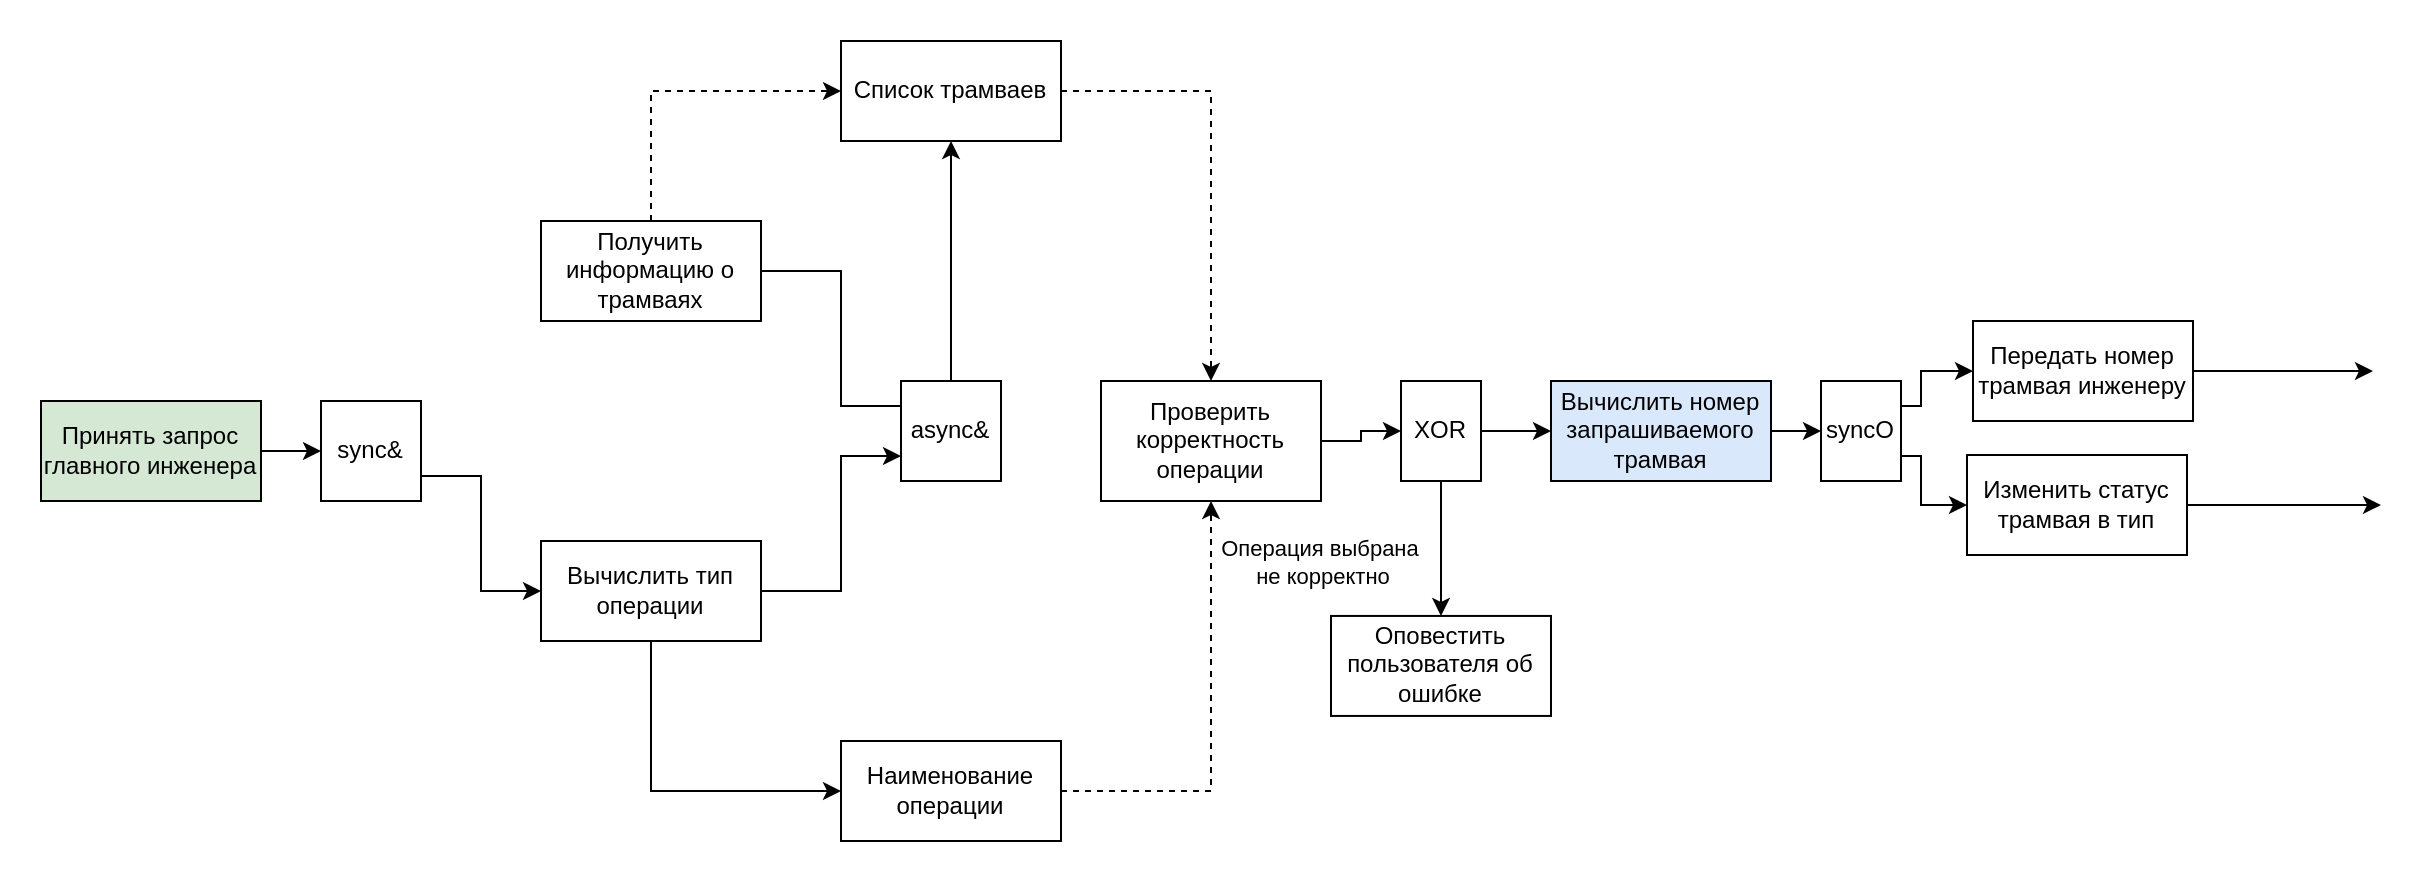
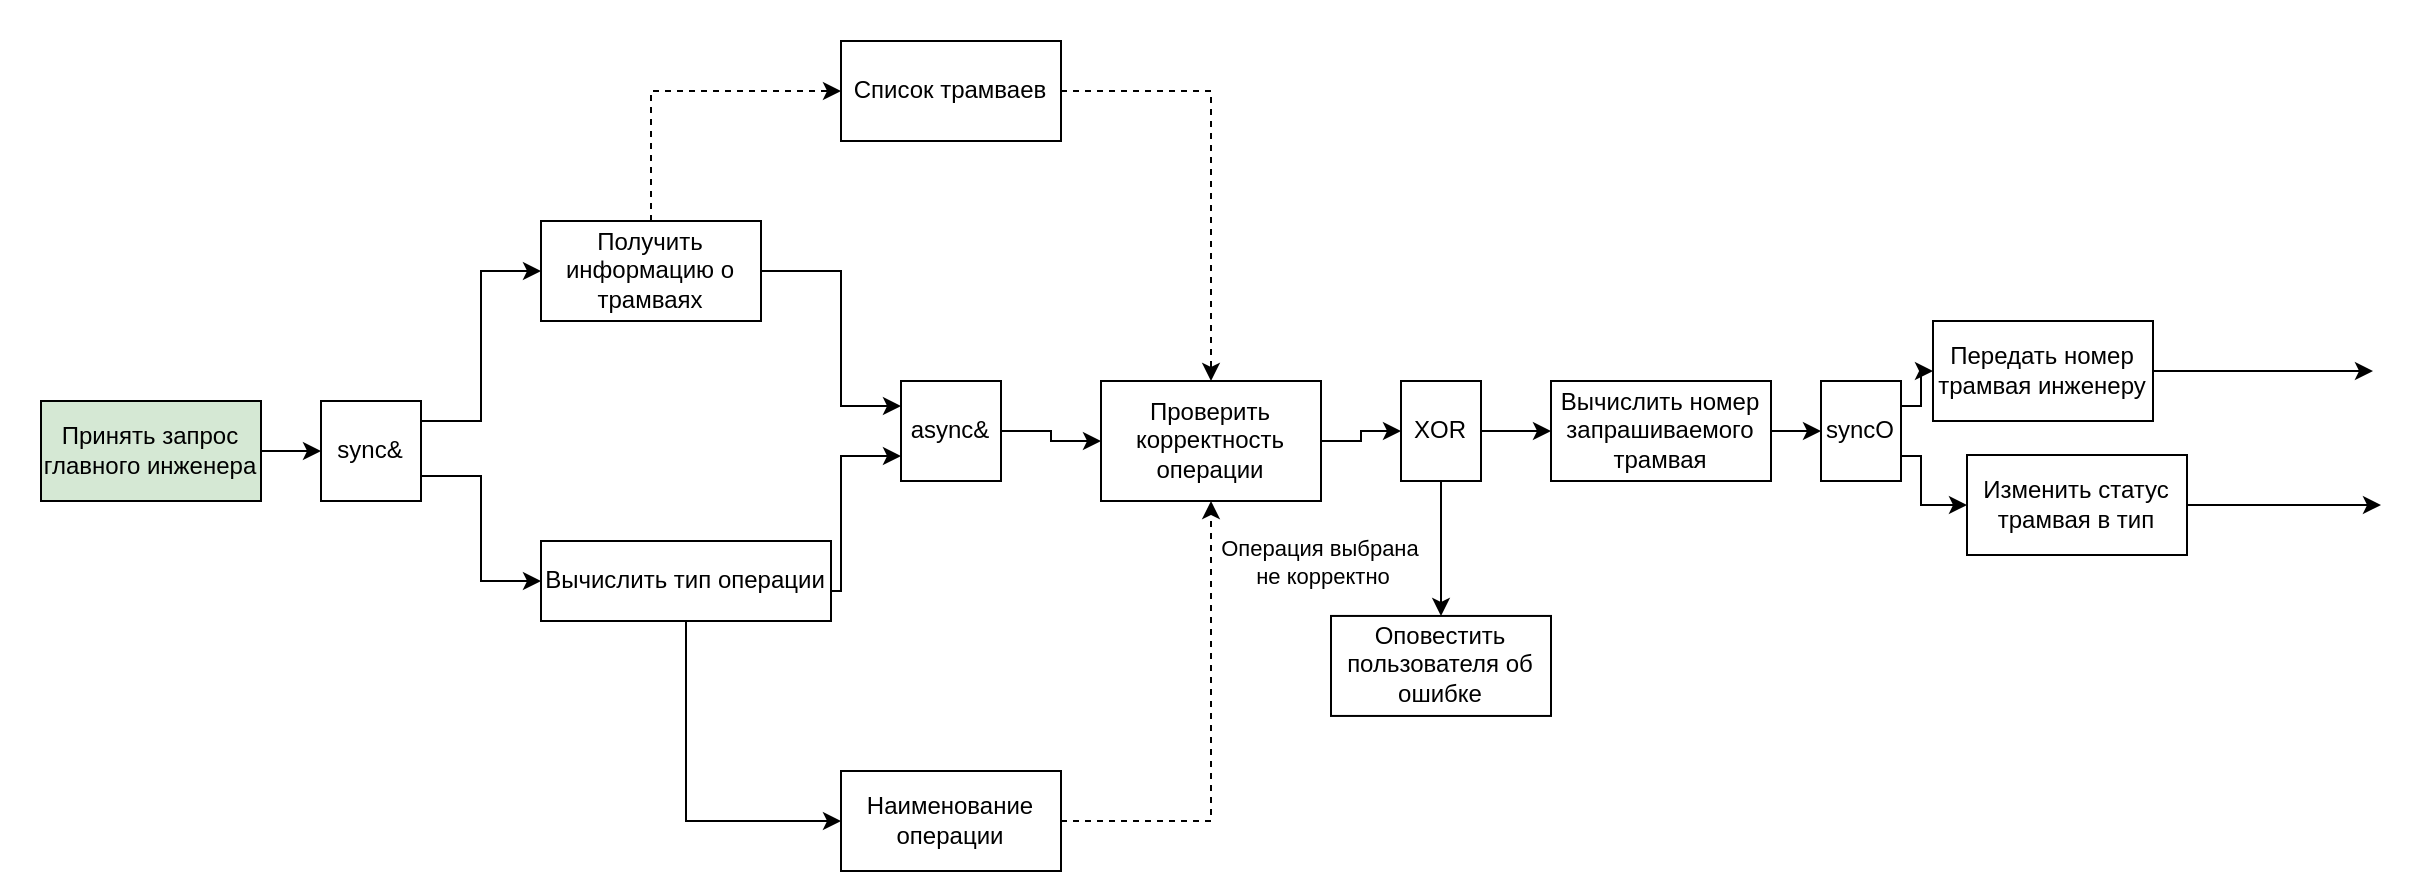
- <mxCell id="13" style="edgeStyle=orthogonalEdgeStyle;rounded=0;orthogonalLoop=1;jettySize=auto;html=1;" edge="1" parent="1" source="14" target="32"><mxGeometry relative="1" as="geometry" /></mxCell>
+ <mxCell id="13" style="edgeStyle=orthogonalEdgeStyle;rounded=0;orthogonalLoop=1;jettySize=auto;html=1;entryX=0;entryY=0.5;entryDx=0;entryDy=0;" edge="1" parent="1" source="14" target="16"><mxGeometry relative="1" as="geometry" /></mxCell>
+ <mxCell id="10" style="edgeStyle=orthogonalEdgeStyle;rounded=0;orthogonalLoop=1;jettySize=auto;html=1;entryX=0;entryY=0.5;entryDx=0;entryDy=0;" edge="1" parent="1" source="12" target="6"><mxGeometry relative="1" as="geometry"><Array as="points"><mxPoint x="240" y="210" /><mxPoint x="240" y="135" /></Array></mxGeometry></mxCell>
- <mxCell id="23" value="Передать номер трамвая инженеру" style="html=1;whiteSpace=wrap;" vertex="1" parent="1"><mxGeometry x="986" y="160" width="110" height="50" as="geometry" /></mxCell>
+ <mxCell id="23" value="Передать номер трамвая инженеру" style="html=1;whiteSpace=wrap;" vertex="1" parent="1"><mxGeometry x="966" y="160" width="110" height="50" as="geometry" /></mxCell>
- <mxCell id="4" style="edgeStyle=orthogonalEdgeStyle;rounded=0;orthogonalLoop=1;jettySize=auto;html=1;entryX=0;entryY=0.25;entryDx=0;entryDy=0;endArrow=none;" edge="1" parent="1" source="6" target="14"><mxGeometry relative="1" as="geometry"><Array as="points"><mxPoint x="420" y="135" /><mxPoint x="420" y="203" /><mxPoint x="450" y="203" /></Array></mxGeometry></mxCell>
+ <mxCell id="4" style="edgeStyle=orthogonalEdgeStyle;rounded=0;orthogonalLoop=1;jettySize=auto;html=1;entryX=0;entryY=0.25;entryDx=0;entryDy=0;" edge="1" parent="1" source="6" target="14"><mxGeometry relative="1" as="geometry"><Array as="points"><mxPoint x="420" y="135" /><mxPoint x="420" y="203" /><mxPoint x="450" y="203" /></Array></mxGeometry></mxCell>
- <mxCell id="25" value="Вычислить номер запрашиваемого трамвая" style="html=1;whiteSpace=wrap;fillColor=#dae8fc;" vertex="1" parent="1"><mxGeometry x="775" y="190" width="110" height="50" as="geometry" /></mxCell>
+ <mxCell id="25" value="Вычислить номер запрашиваемого трамвая" style="html=1;whiteSpace=wrap;" vertex="1" parent="1"><mxGeometry x="775" y="190" width="110" height="50" as="geometry" /></mxCell>
- <mxCell id="9" value="Вычислить тип операции" style="html=1;whiteSpace=wrap;" vertex="1" parent="1"><mxGeometry x="270" y="270" width="110" height="50" as="geometry" /></mxCell>
+ <mxCell id="9" value="Вычислить тип операции" style="html=1;whiteSpace=wrap;" vertex="1" parent="1"><mxGeometry x="270" y="270" width="145" height="40" as="geometry" /></mxCell>
- <mxCell id="34" value="Наименование операции" style="html=1;whiteSpace=wrap;" vertex="1" parent="1"><mxGeometry x="420" y="370" width="110" height="50" as="geometry" /></mxCell>
+ <mxCell id="34" value="Наименование операции" style="html=1;whiteSpace=wrap;" vertex="1" parent="1"><mxGeometry x="420" y="385" width="110" height="50" as="geometry" /></mxCell>
